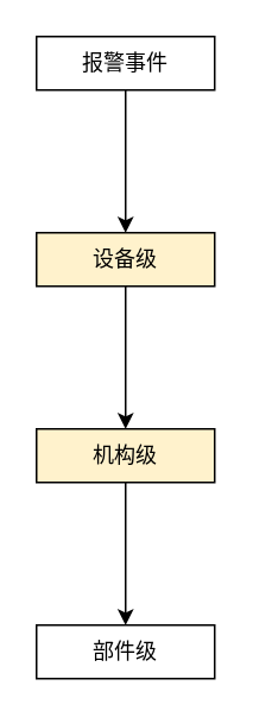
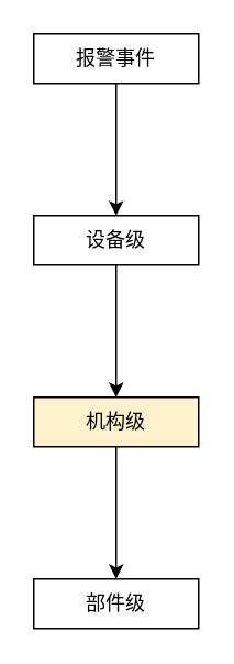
- <mxCell id="5" value="设备级" style="rounded=0;whiteSpace=wrap;html=1;fillColor=#fff2cc;" vertex="1" parent="1"><mxGeometry x="20" y="130" width="100" height="30" as="geometry" /></mxCell>
+ <mxCell id="5" value="设备级" style="rounded=0;whiteSpace=wrap;html=1;" vertex="1" parent="1"><mxGeometry x="20" y="130" width="100" height="30" as="geometry" /></mxCell>
